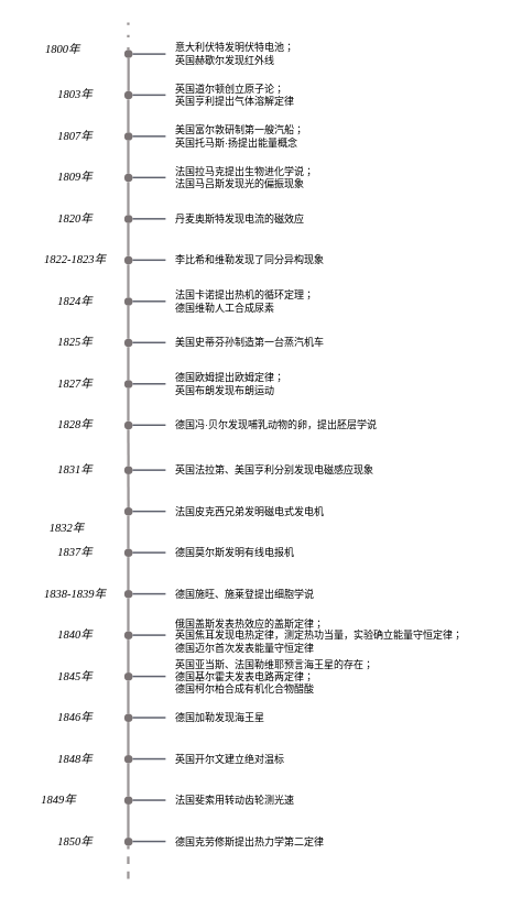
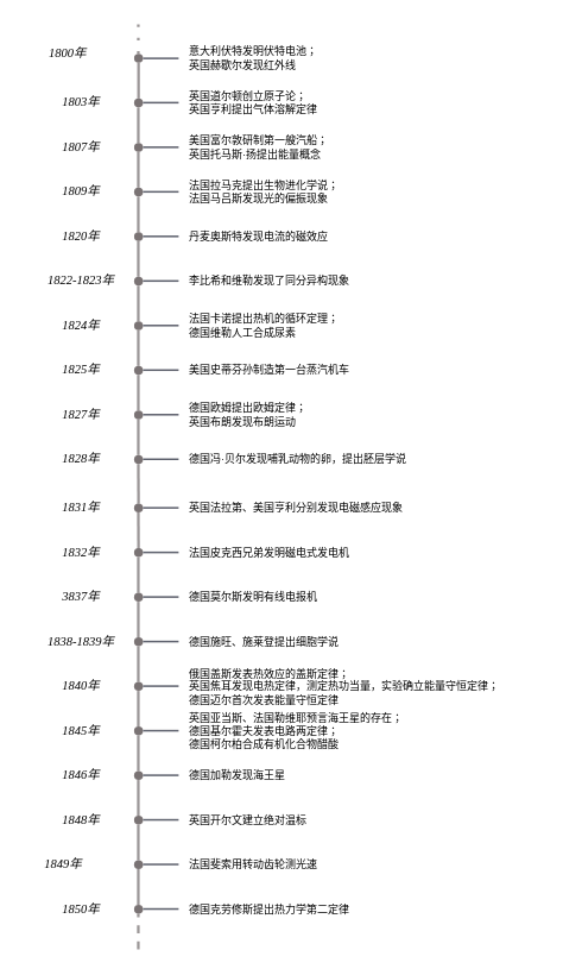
- <mxCell id="74" value="&lt;span style=&quot;font-size: 14px;&quot;&gt;&lt;i&gt;1832&lt;/i&gt;&lt;/span&gt;&lt;i style=&quot;border-color: var(--border-color); font-size: 14px;&quot;&gt;年&lt;/i&gt;" style="text;strokeColor=none;fillColor=none;html=1;fontSize=7;fontStyle=0;verticalAlign=middle;align=center;fontFamily=Comic Sans MS;" parent="1" vertex="1"><mxGeometry x="30" y="629.5" width="100" height="20" as="geometry" /></mxCell>
+ <mxCell id="74" value="&lt;span style=&quot;font-size: 14px;&quot;&gt;&lt;i&gt;1832&lt;/i&gt;&lt;/span&gt;&lt;i style=&quot;border-color: var(--border-color); font-size: 14px;&quot;&gt;年&lt;/i&gt;" style="text;strokeColor=none;fillColor=none;html=1;fontSize=7;fontStyle=0;verticalAlign=middle;align=center;fontFamily=Comic Sans MS;" parent="1" vertex="1"><mxGeometry x="40" y="609.5" width="100" height="20" as="geometry" /></mxCell>
- <mxCell id="75" value="&lt;span style=&quot;font-size: 14px;&quot;&gt;&lt;i&gt;1837&lt;/i&gt;&lt;/span&gt;&lt;i style=&quot;border-color: var(--border-color); font-size: 14px;&quot;&gt;年&lt;/i&gt;" style="text;strokeColor=none;fillColor=none;html=1;fontSize=7;fontStyle=0;verticalAlign=middle;align=center;fontFamily=Comic Sans MS;" parent="1" vertex="1"><mxGeometry x="40" y="659.75" width="100" height="20" as="geometry" /></mxCell>
+ <mxCell id="75" value="&lt;span style=&quot;font-size: 14px;&quot;&gt;&lt;i&gt;3837&lt;/i&gt;&lt;/span&gt;&lt;i style=&quot;border-color: var(--border-color); font-size: 14px;&quot;&gt;年&lt;/i&gt;" style="text;strokeColor=none;fillColor=none;html=1;fontSize=7;fontStyle=0;verticalAlign=middle;align=center;fontFamily=Comic Sans MS;" parent="1" vertex="1"><mxGeometry x="40" y="659.75" width="100" height="20" as="geometry" /></mxCell>
